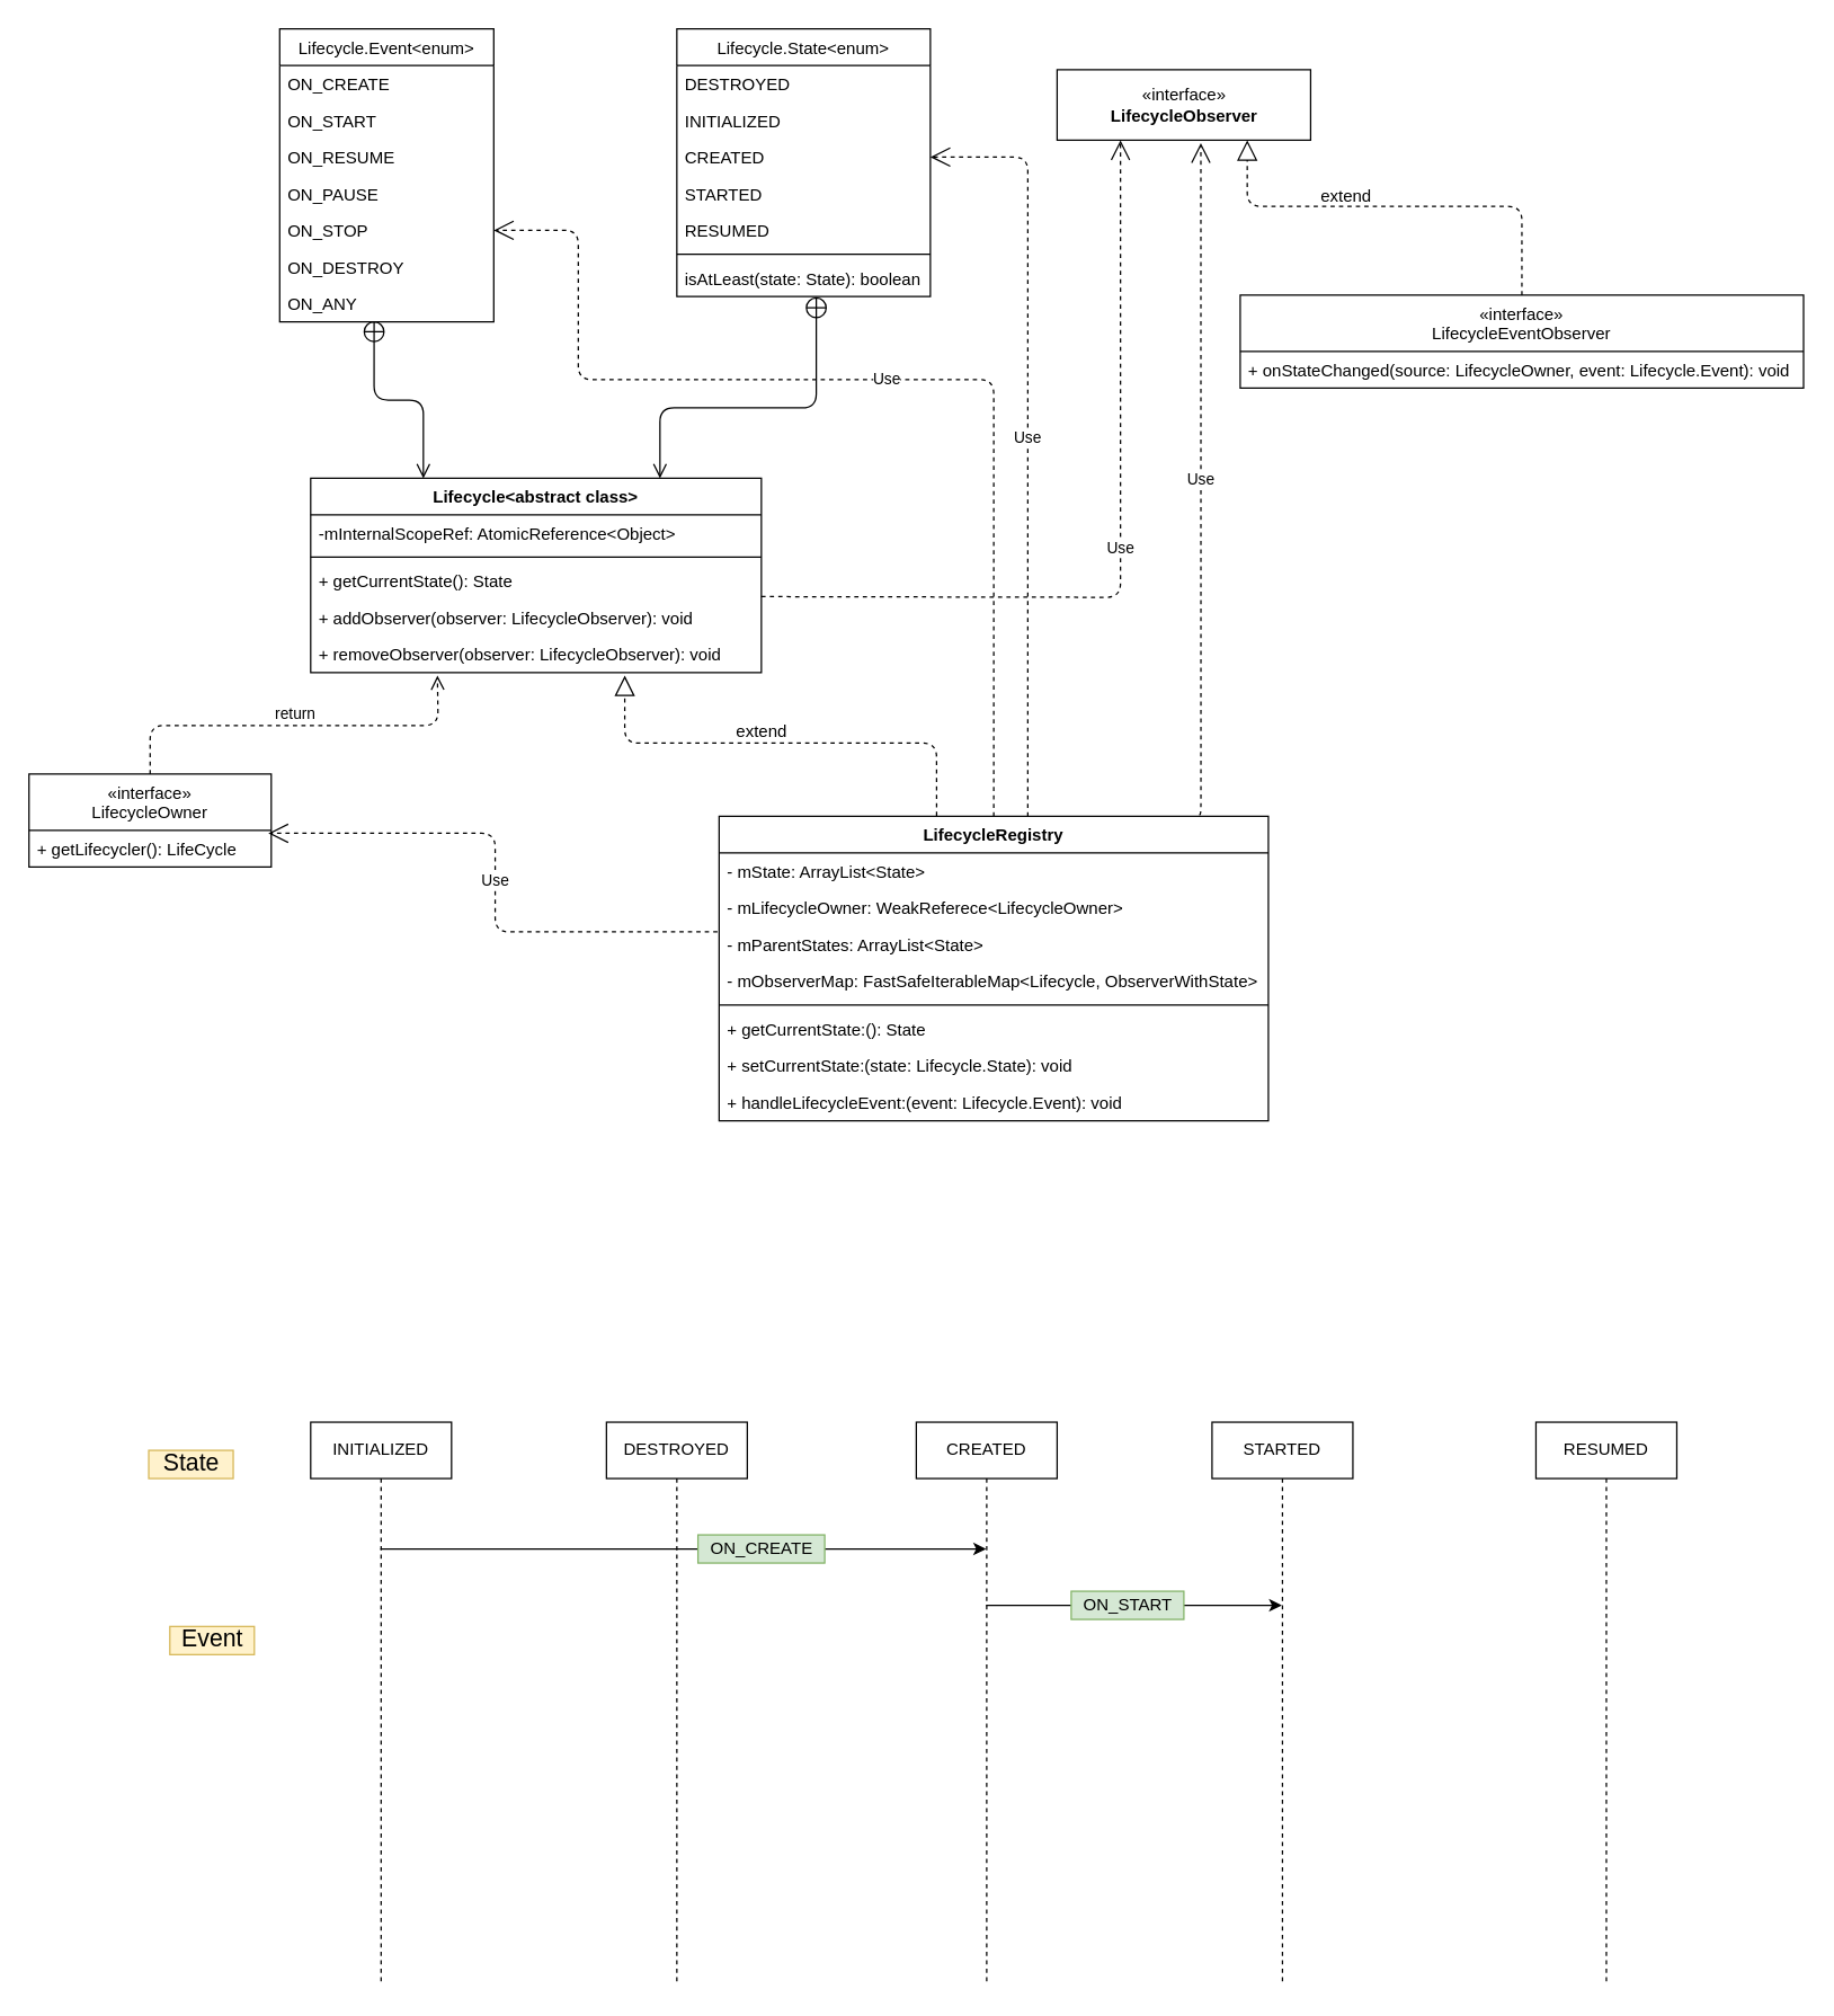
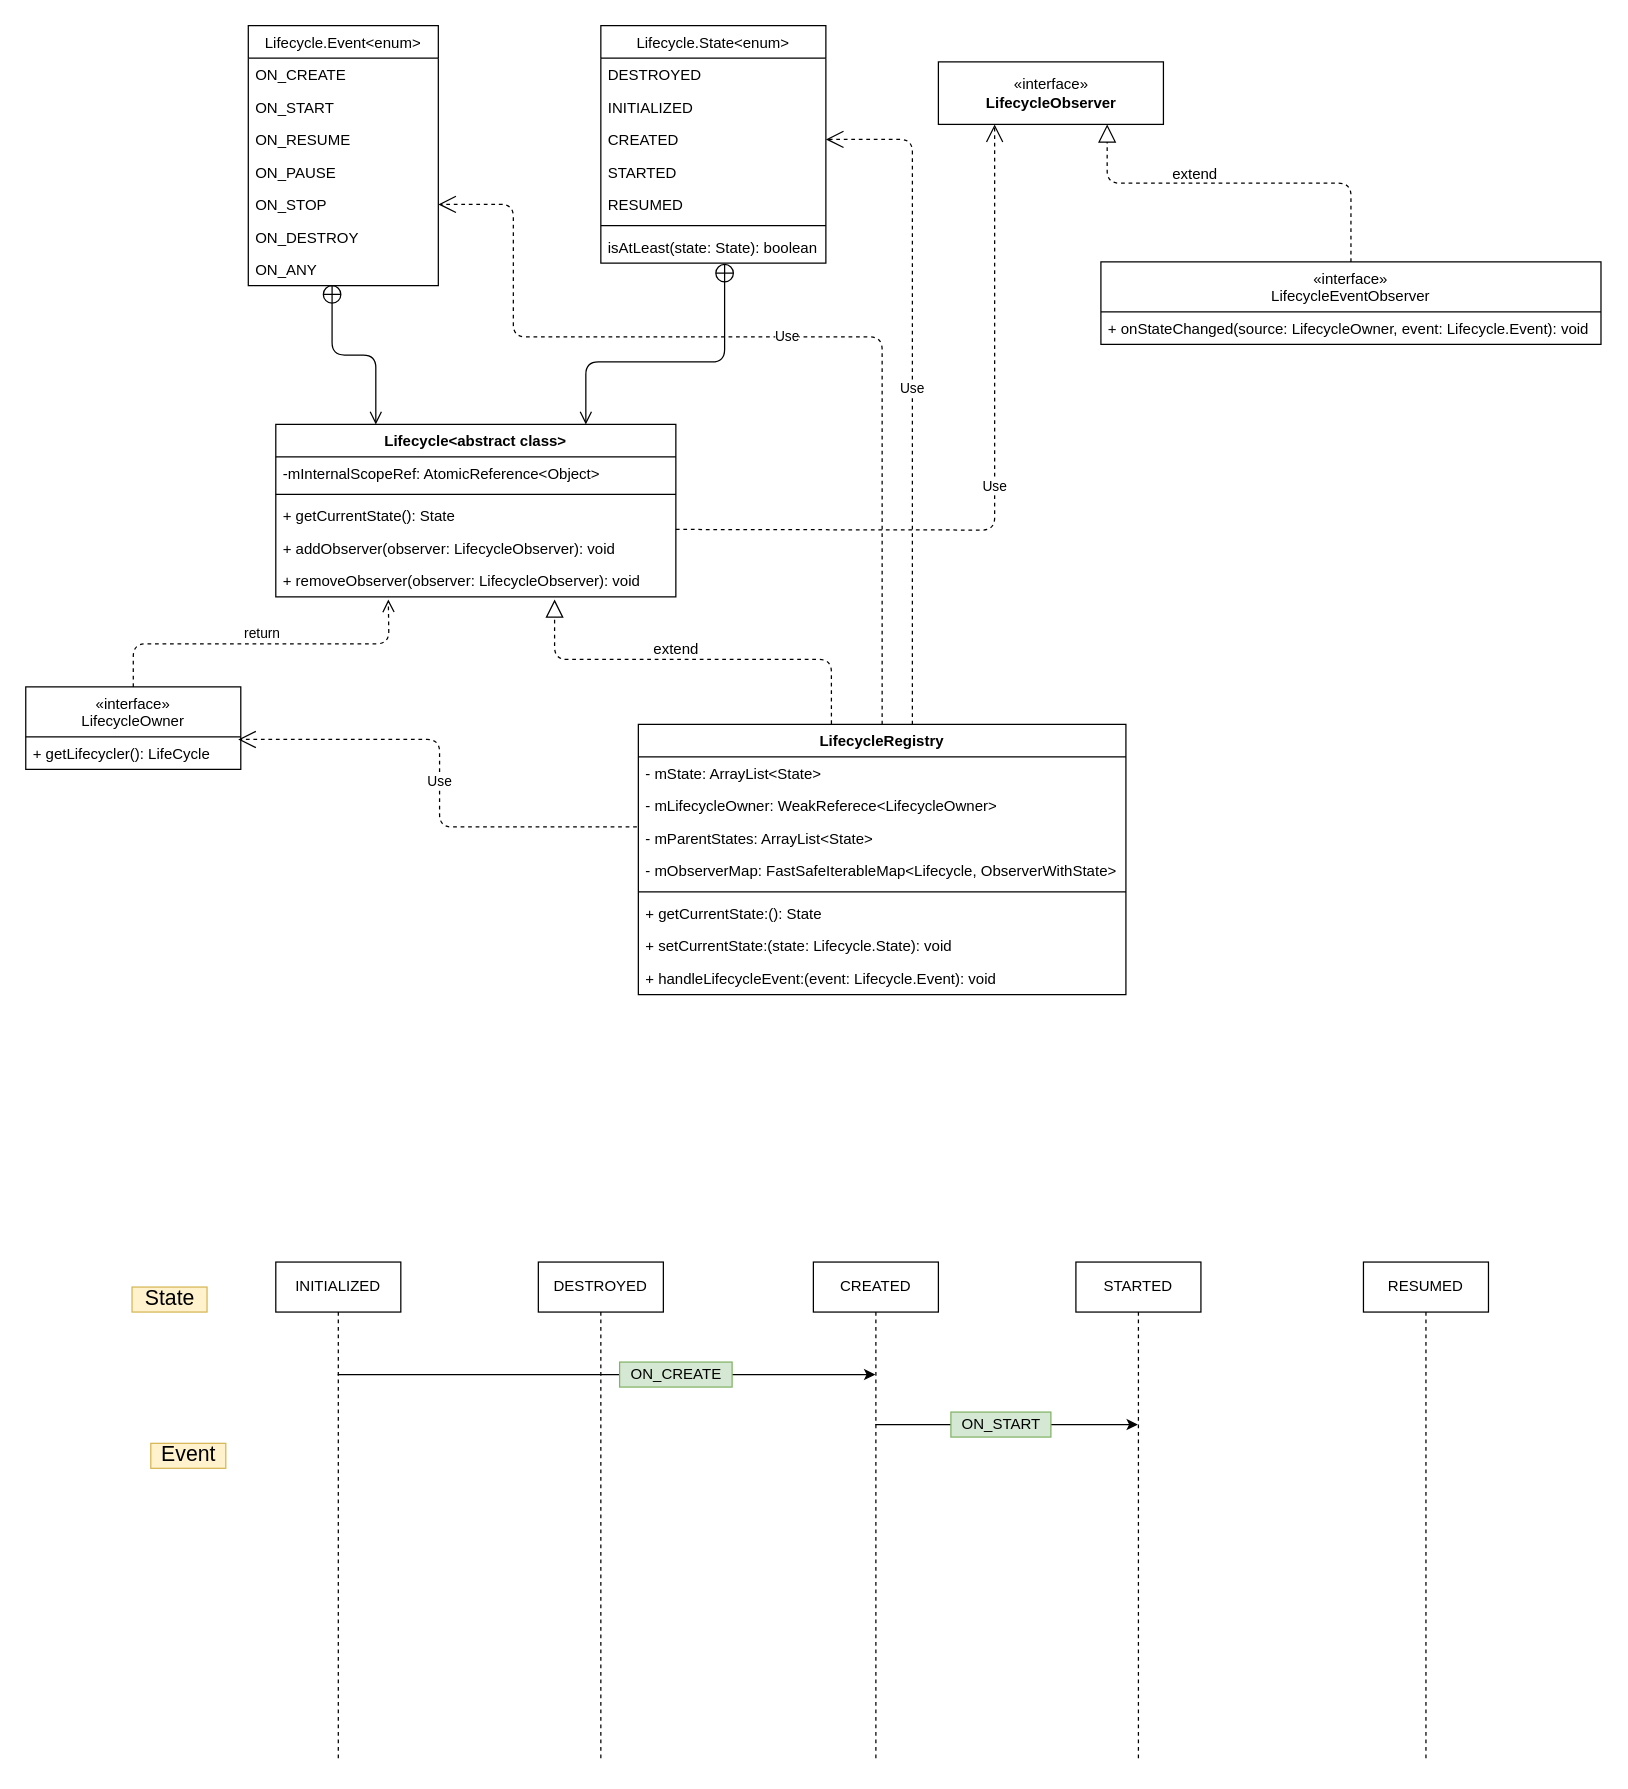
- <mxCell id="48" value="Use" style="endArrow=open;endSize=12;dashed=1;html=1;entryX=0.567;entryY=1.04;entryDx=0;entryDy=0;edgeStyle=orthogonalEdgeStyle;entryPerimeter=0;exitX=0.874;exitY=-0.006;exitDx=0;exitDy=0;exitPerimeter=0;" edge="1" parent="1" source="30" target="43"><mxGeometry width="160" relative="1" as="geometry"><mxPoint x="840" y="569" as="sourcePoint" /><mxPoint x="670" y="121" as="targetPoint" /><Array as="points"><mxPoint x="852" y="578" /></Array></mxGeometry></mxCell>
